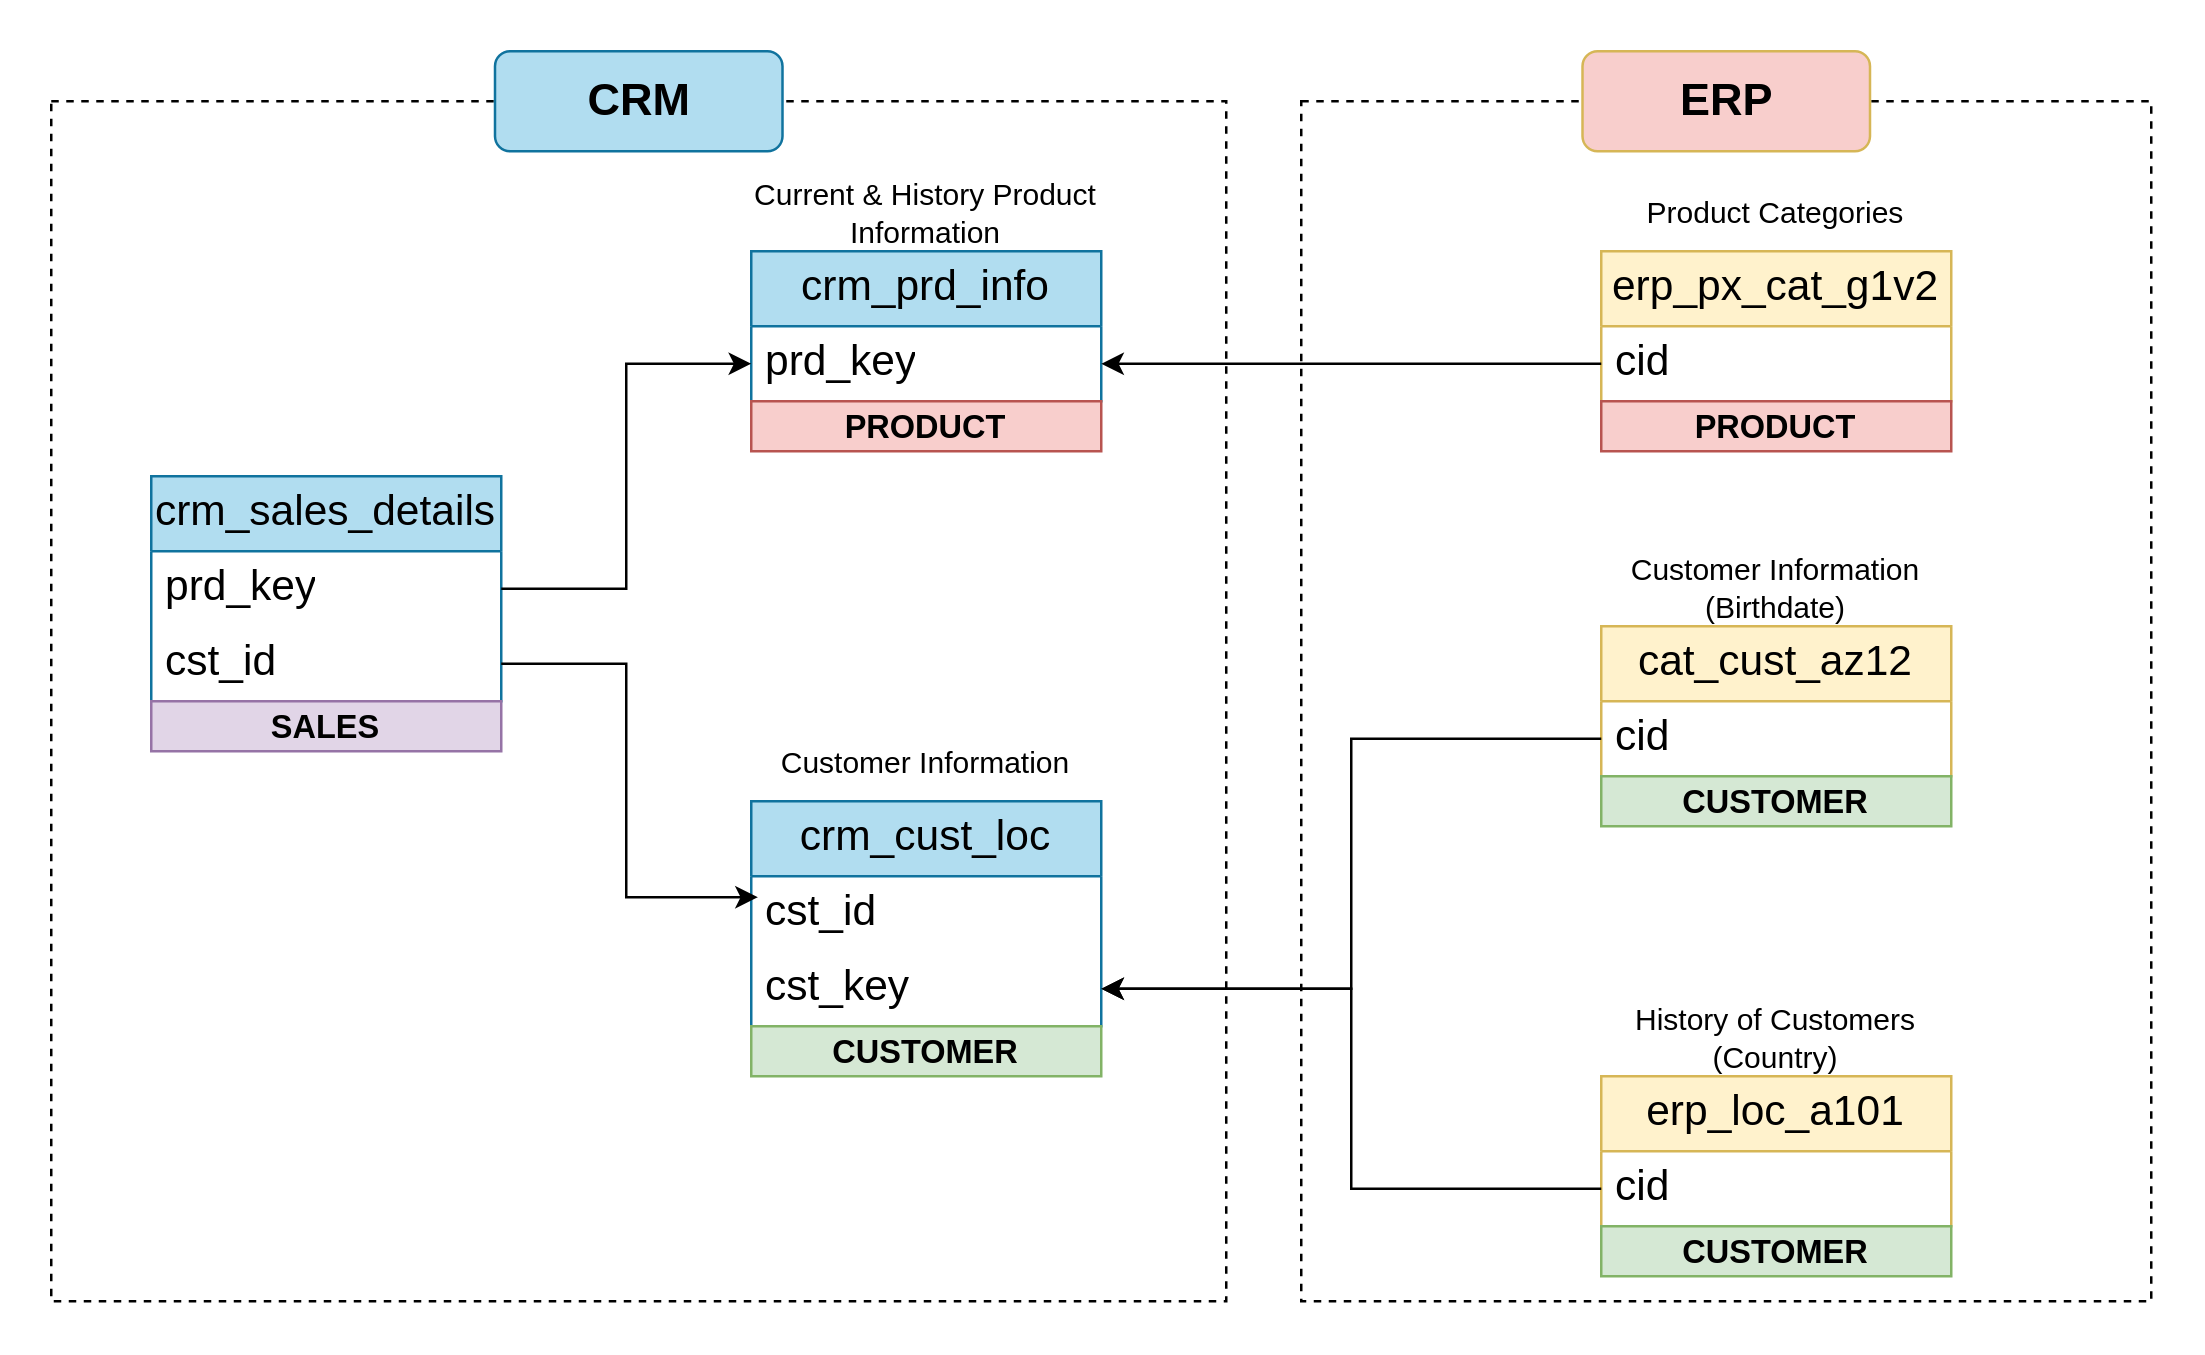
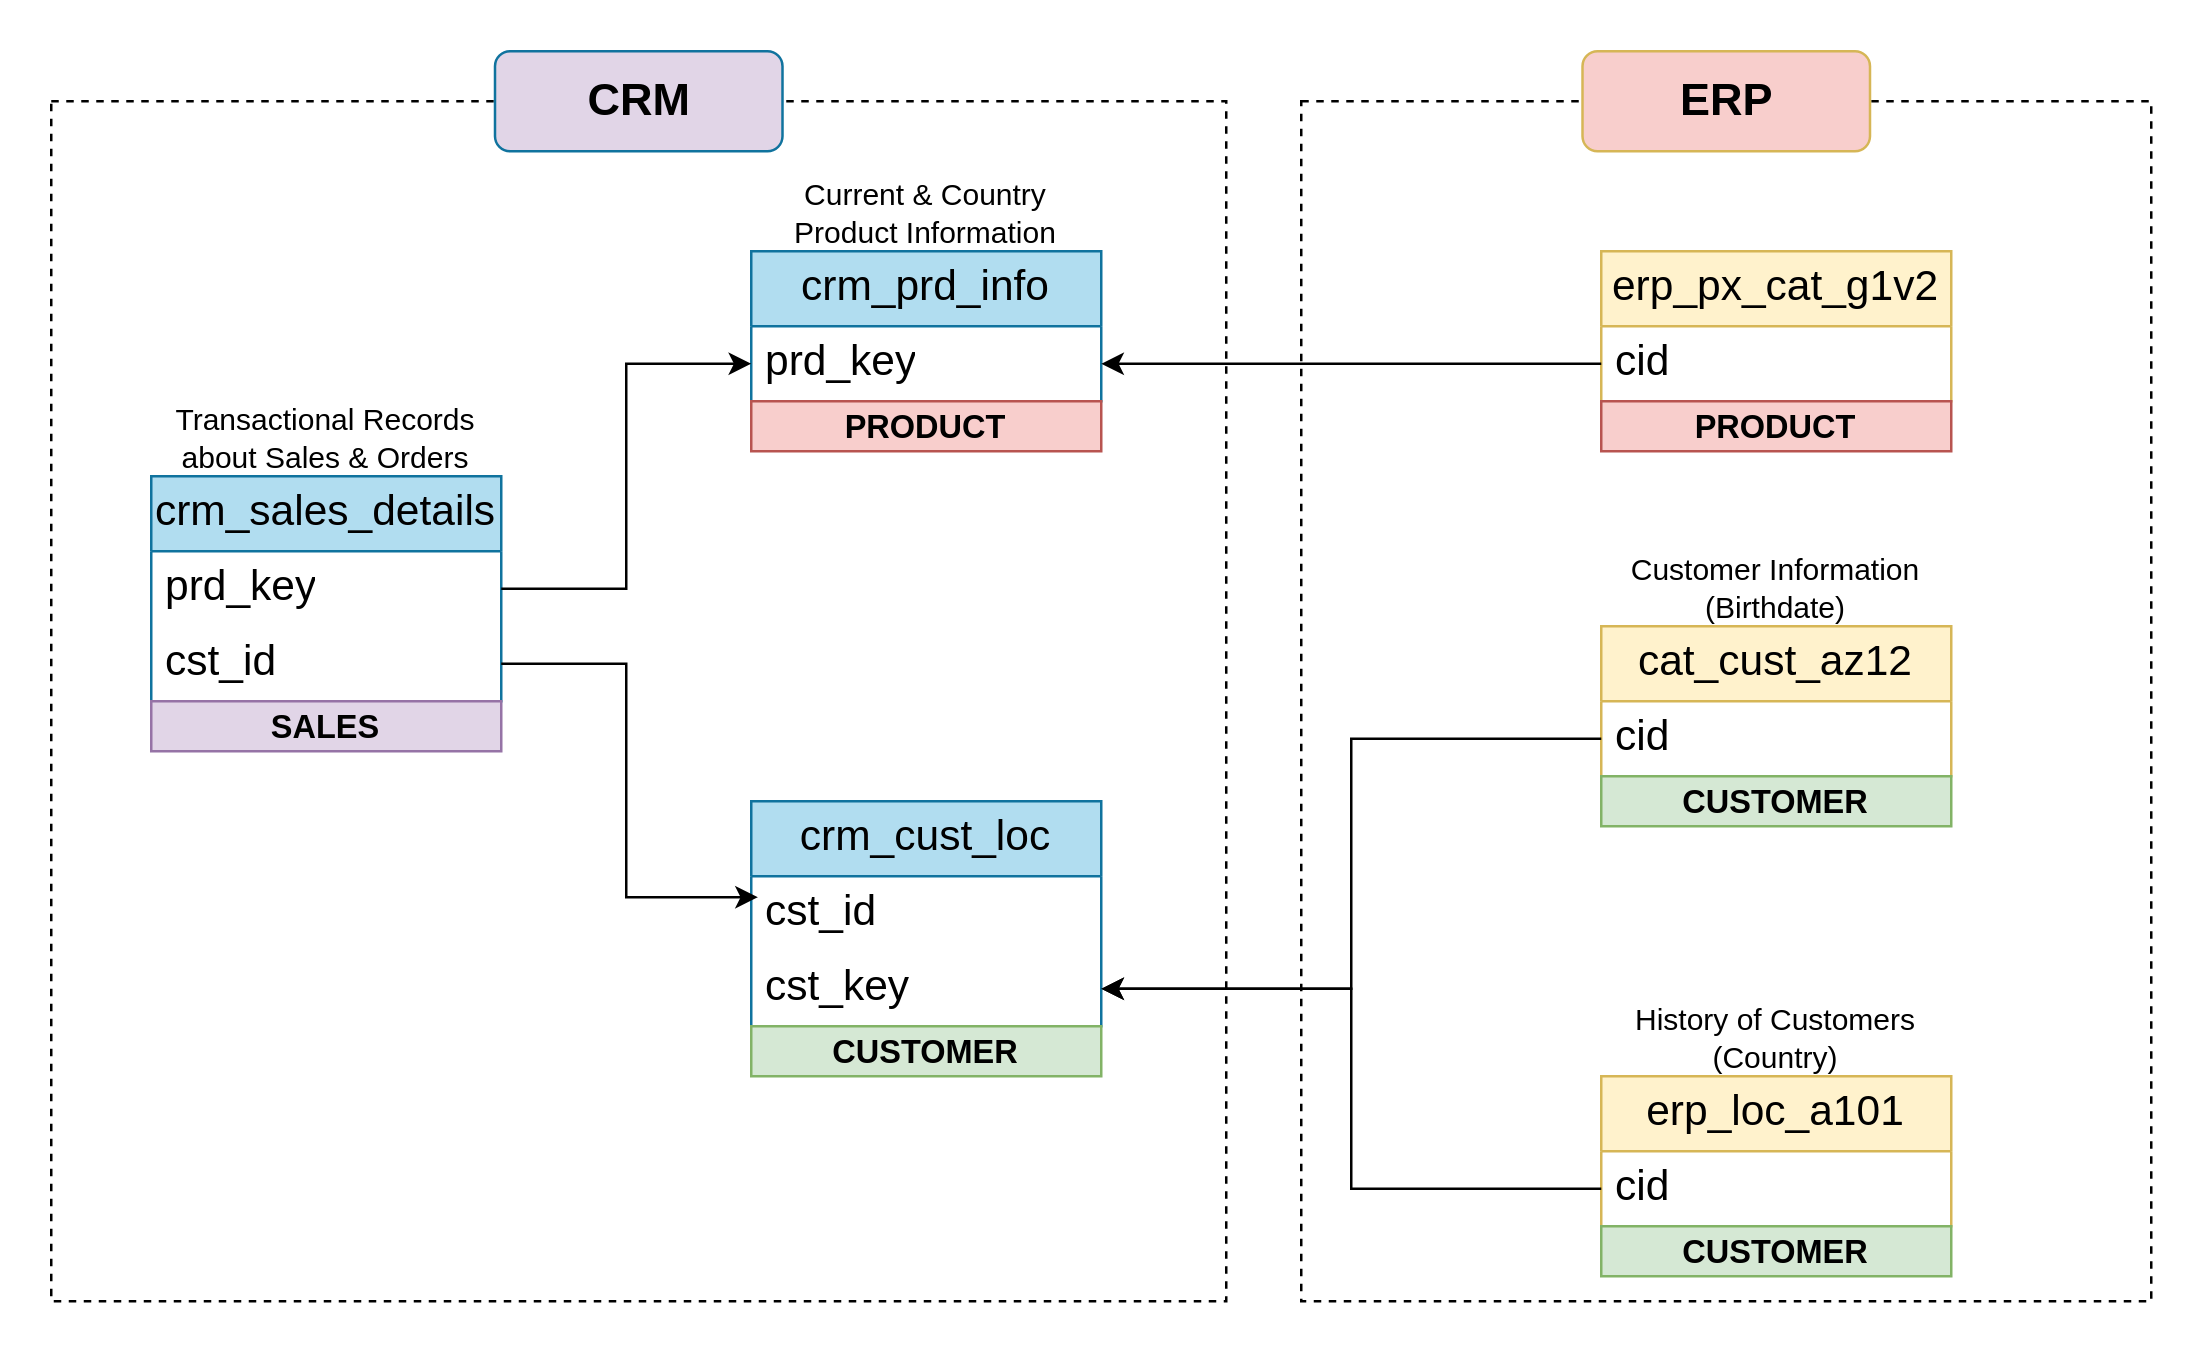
- <mxCell id="28" value="&lt;font style=&quot;font-size: 18px; color: rgb(0, 0, 0);&quot;&gt;&lt;b&gt;CRM&lt;/b&gt;&lt;/font&gt;" style="rounded=1;whiteSpace=wrap;html=1;fillColor=#b1ddf0;strokeColor=#10739e;" vertex="1" parent="1"><mxGeometry x="197.5" y="20" width="115" height="40" as="geometry" /></mxCell>
+ <mxCell id="28" value="&lt;font style=&quot;font-size: 18px; color: rgb(0, 0, 0);&quot;&gt;&lt;b&gt;CRM&lt;/b&gt;&lt;/font&gt;" style="rounded=1;whiteSpace=wrap;html=1;fillColor=#e1d5e7;strokeColor=#10739e;" vertex="1" parent="1"><mxGeometry x="197.5" y="20" width="115" height="40" as="geometry" /></mxCell>
- <mxCell id="8" value="Current &amp;amp; History Product Information" style="text;html=1;align=center;verticalAlign=middle;whiteSpace=wrap;rounded=0;" vertex="1" parent="1"><mxGeometry x="300" y="70" width="140" height="30" as="geometry" /></mxCell>
+ <mxCell id="8" value="Current &amp;amp; Country Product Information" style="text;html=1;align=center;verticalAlign=middle;whiteSpace=wrap;rounded=0;" vertex="1" parent="1"><mxGeometry x="300" y="70" width="140" height="30" as="geometry" /></mxCell>
- <mxCell id="25" value="Product Categories" style="text;html=1;align=center;verticalAlign=middle;whiteSpace=wrap;rounded=0;" vertex="1" parent="1"><mxGeometry x="640" y="70" width="140" height="30" as="geometry" /></mxCell>
+ <mxCell id="12" value="Transactional Records about Sales &amp;amp; Orders" style="text;html=1;align=center;verticalAlign=middle;whiteSpace=wrap;rounded=0;" vertex="1" parent="1"><mxGeometry x="60" y="160" width="140" height="30" as="geometry" /></mxCell>
- <mxCell id="5" value="Customer Information" style="text;html=1;align=center;verticalAlign=middle;whiteSpace=wrap;rounded=0;" vertex="1" parent="1"><mxGeometry x="300" y="290" width="140" height="30" as="geometry" /></mxCell>
